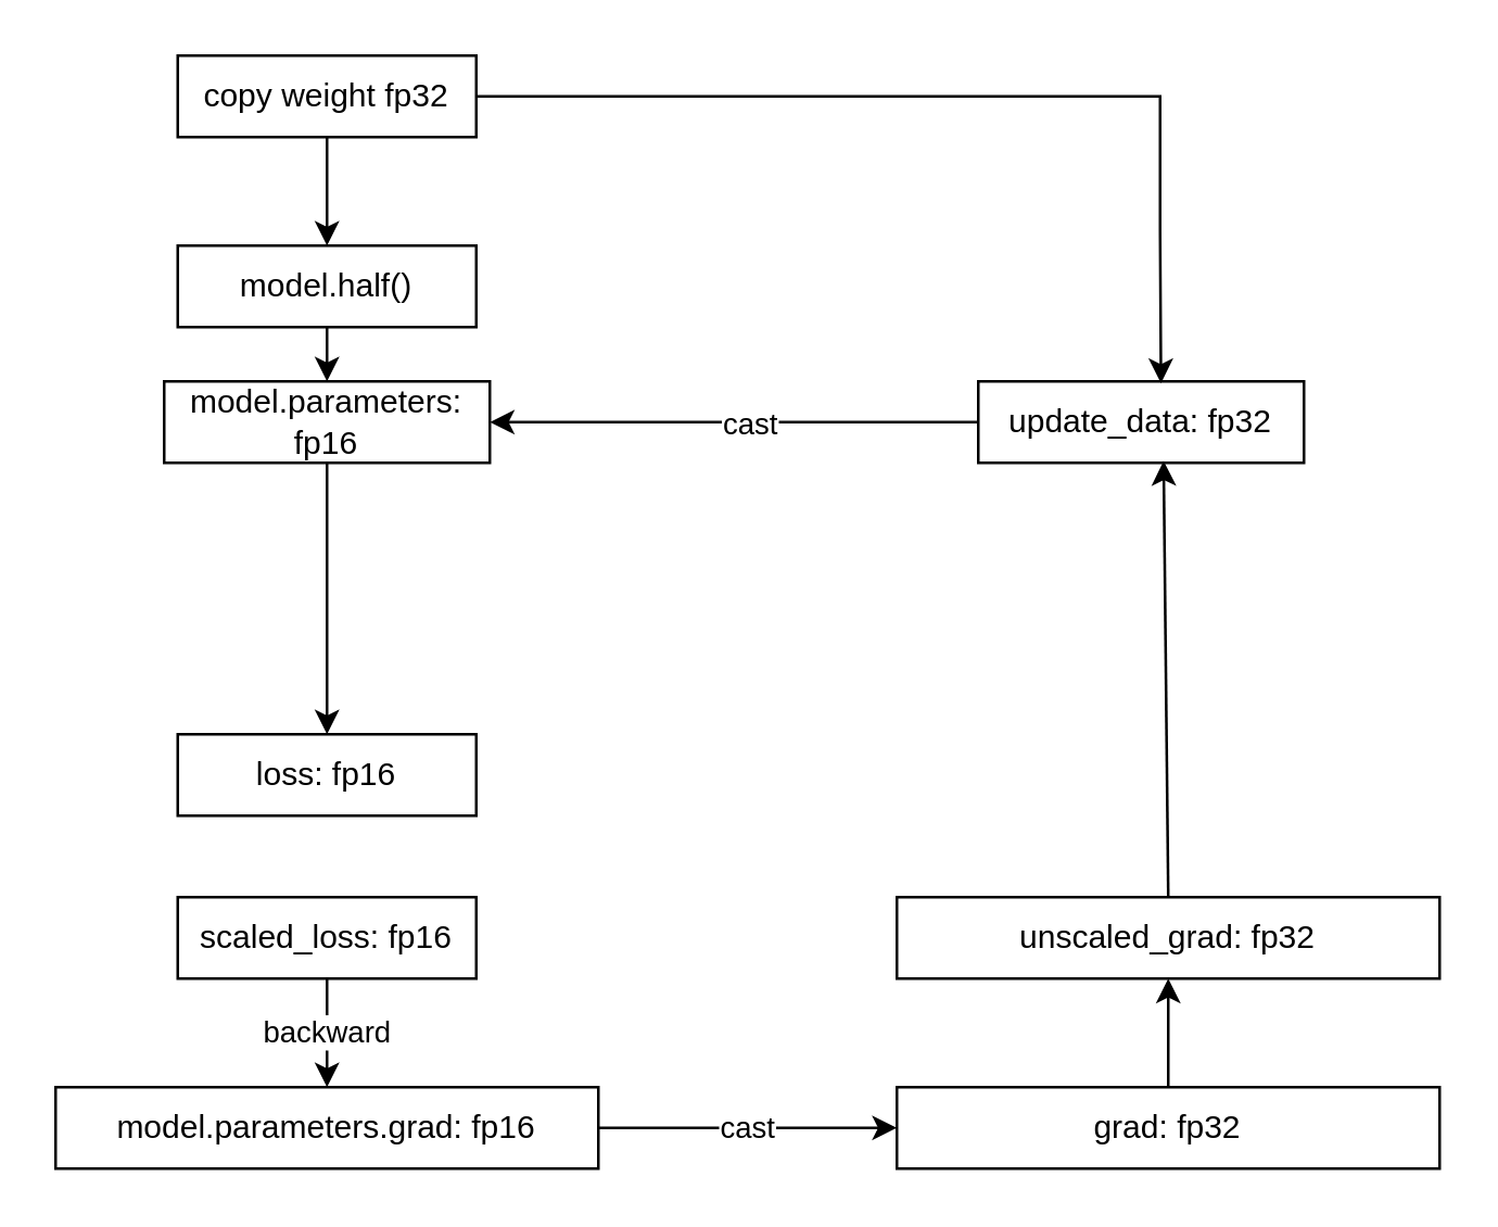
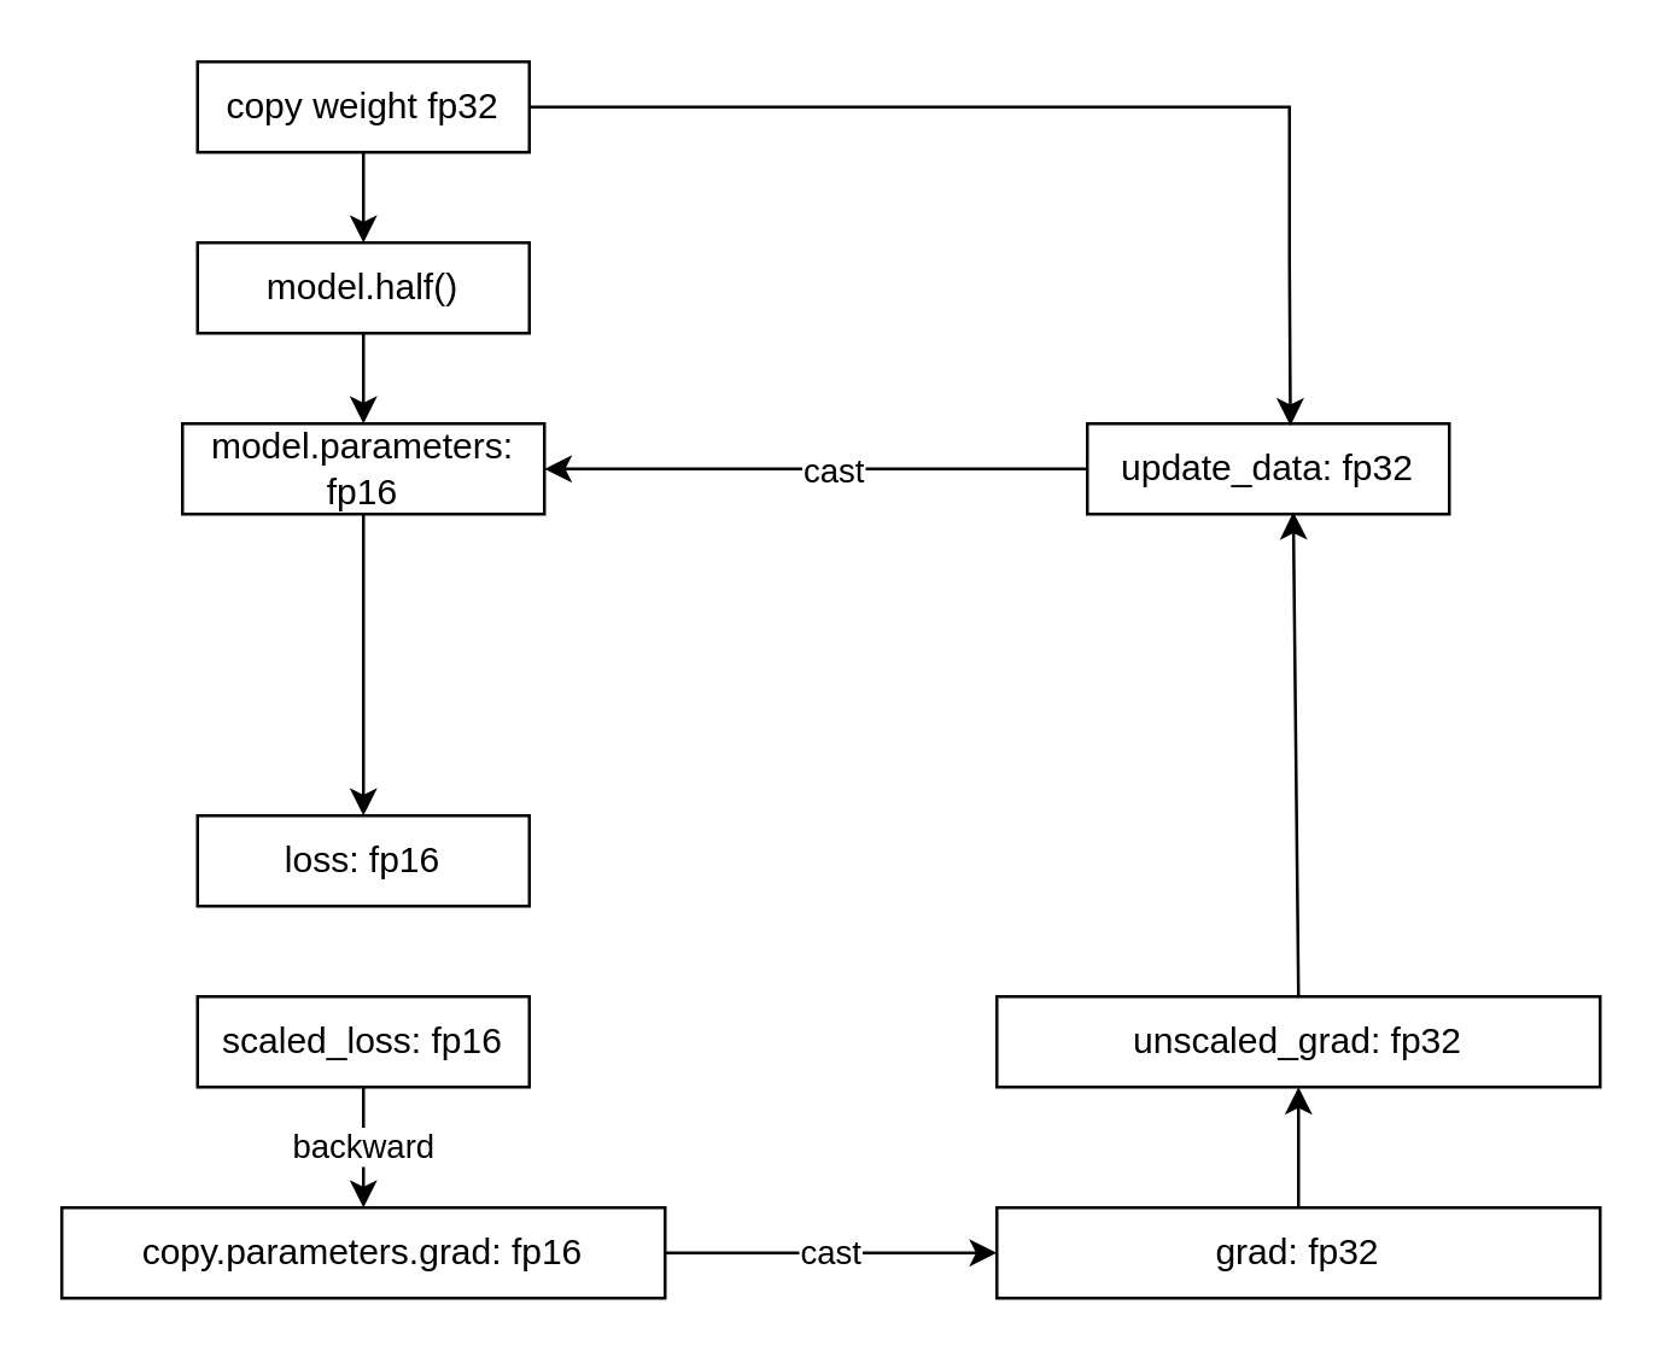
- <mxCell id="17" value="model.half()" style="text;html=1;strokeColor=default;fillColor=none;align=center;verticalAlign=middle;whiteSpace=wrap;rounded=0;" vertex="1" parent="1"><mxGeometry x="65" y="90" width="110" height="30" as="geometry" /></mxCell>
+ <mxCell id="17" value="model.half()" style="text;html=1;strokeColor=default;fillColor=none;align=center;verticalAlign=middle;whiteSpace=wrap;rounded=0;" vertex="1" parent="1"><mxGeometry x="65" y="80" width="110" height="30" as="geometry" /></mxCell>
- <mxCell id="7" value="model.parameters.grad: fp16" style="text;html=1;strokeColor=default;fillColor=none;align=center;verticalAlign=middle;whiteSpace=wrap;rounded=0;" vertex="1" parent="1"><mxGeometry x="20" y="400" width="200" height="30" as="geometry" /></mxCell>
+ <mxCell id="7" value="copy.parameters.grad: fp16" style="text;html=1;strokeColor=default;fillColor=none;align=center;verticalAlign=middle;whiteSpace=wrap;rounded=0;" vertex="1" parent="1"><mxGeometry x="20" y="400" width="200" height="30" as="geometry" /></mxCell>
